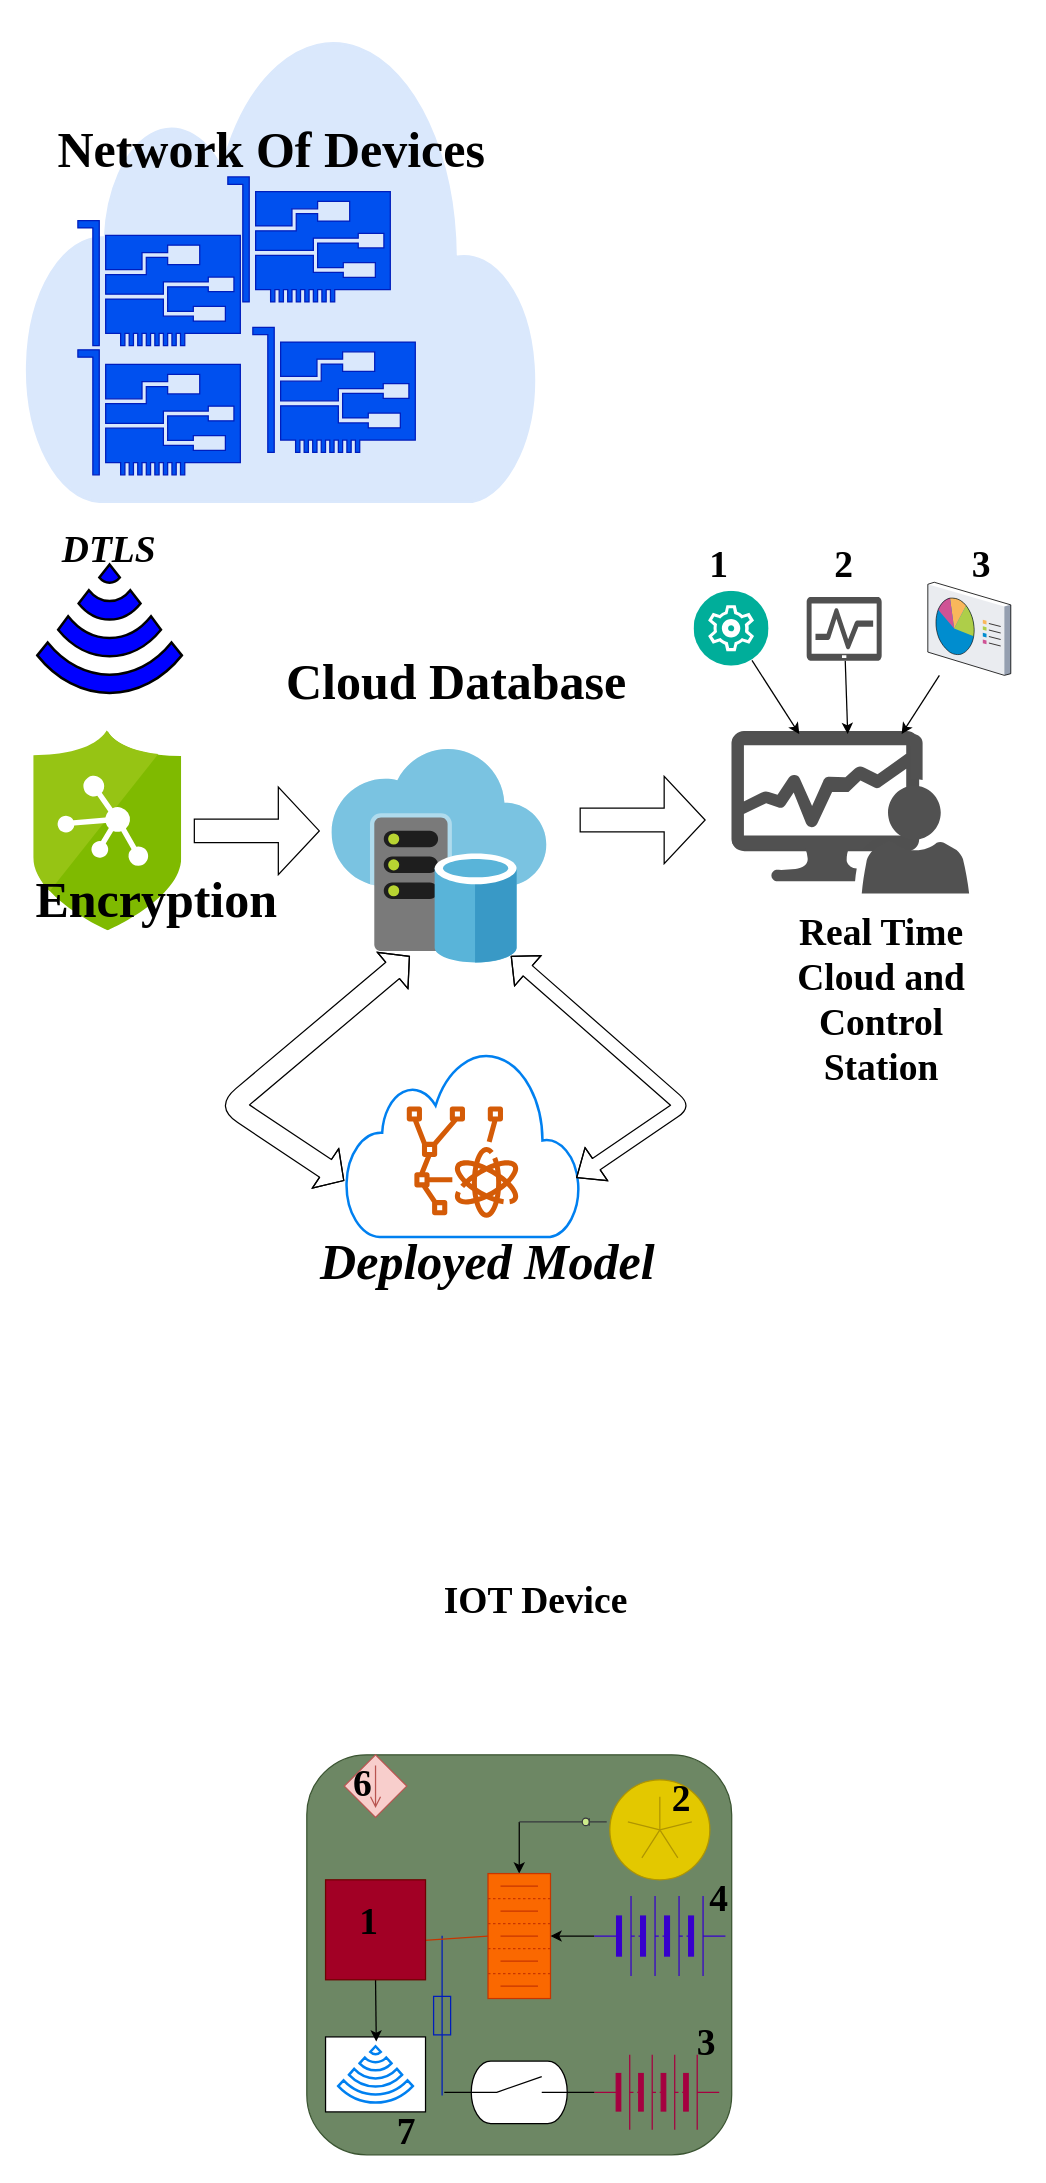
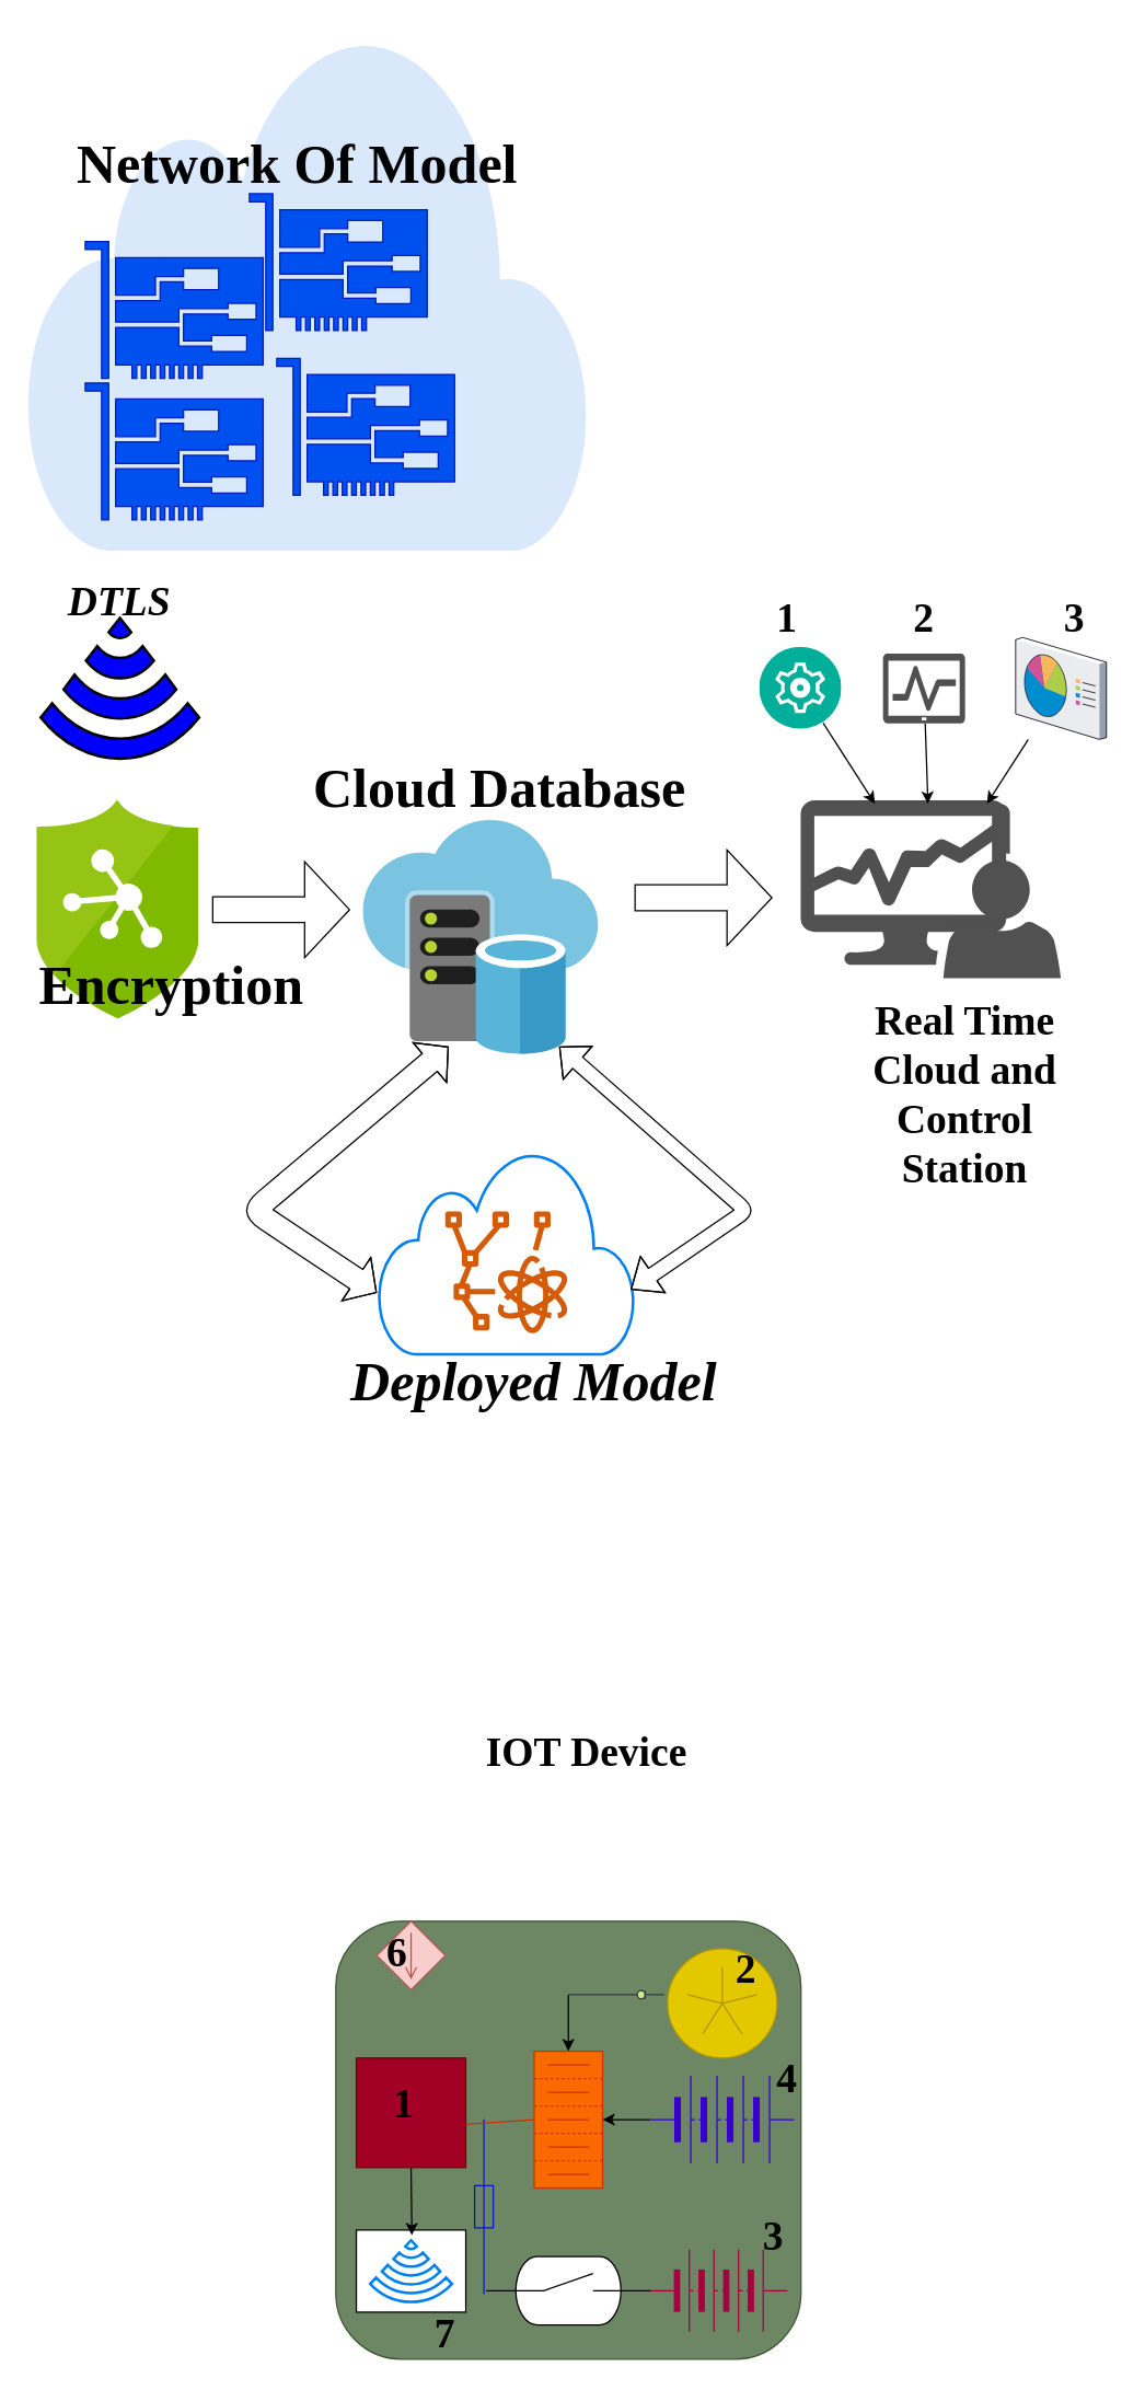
- <mxCell id="46" value="&lt;span style=&quot;font-size: 40px;&quot;&gt;Network Of Devices&lt;/span&gt;" style="text;html=1;strokeColor=none;fillColor=none;align=center;verticalAlign=middle;whiteSpace=wrap;rounded=0;fontFamily=Times New Roman;fontSize=40;fontColor=#000000;fontStyle=1" vertex="1" parent="1"><mxGeometry x="41.82" y="89" width="350" height="60" as="geometry" /></mxCell>
+ <mxCell id="46" value="&lt;span style=&quot;font-size: 40px;&quot;&gt;Network Of Model&lt;/span&gt;" style="text;html=1;strokeColor=none;fillColor=none;align=center;verticalAlign=middle;whiteSpace=wrap;rounded=0;fontFamily=Times New Roman;fontSize=40;fontColor=#000000;fontStyle=1" vertex="1" parent="1"><mxGeometry x="41.82" y="89" width="350" height="60" as="geometry" /></mxCell>
- <mxCell id="50" value="&lt;b&gt;Cloud Database&lt;/b&gt;" style="text;html=1;strokeColor=none;fillColor=none;align=center;verticalAlign=middle;whiteSpace=wrap;rounded=0;fontFamily=Times New Roman;fontSize=40;fontColor=#000000;" vertex="1" parent="1"><mxGeometry x="220.15" y="521.25" width="290" height="47.25" as="geometry" /></mxCell>
+ <mxCell id="50" value="&lt;b&gt;Cloud Database&lt;/b&gt;" style="text;html=1;strokeColor=none;fillColor=none;align=center;verticalAlign=middle;whiteSpace=wrap;rounded=0;fontFamily=Times New Roman;fontSize=40;fontColor=#000000;" vertex="1" parent="1"><mxGeometry x="220.15" y="551.25" width="290" height="47.25" as="geometry" /></mxCell>
